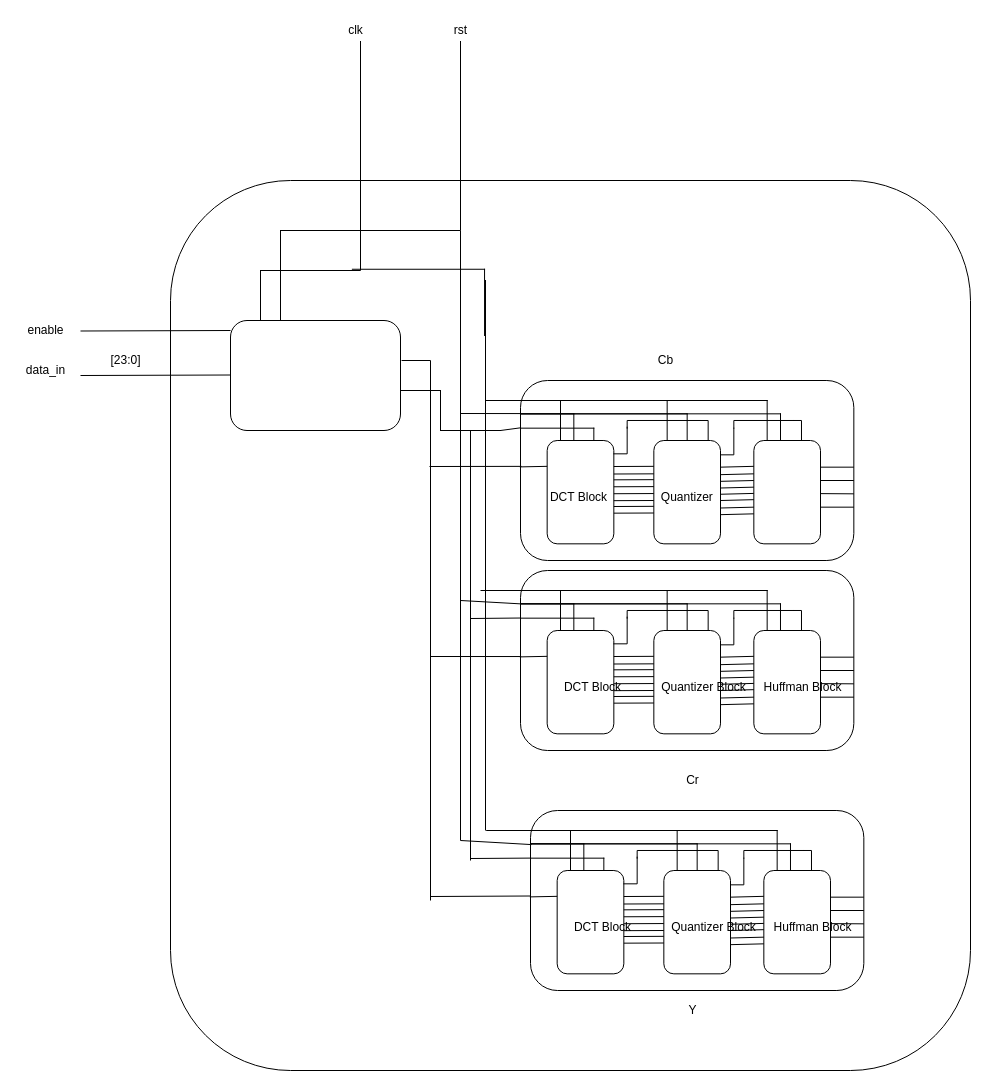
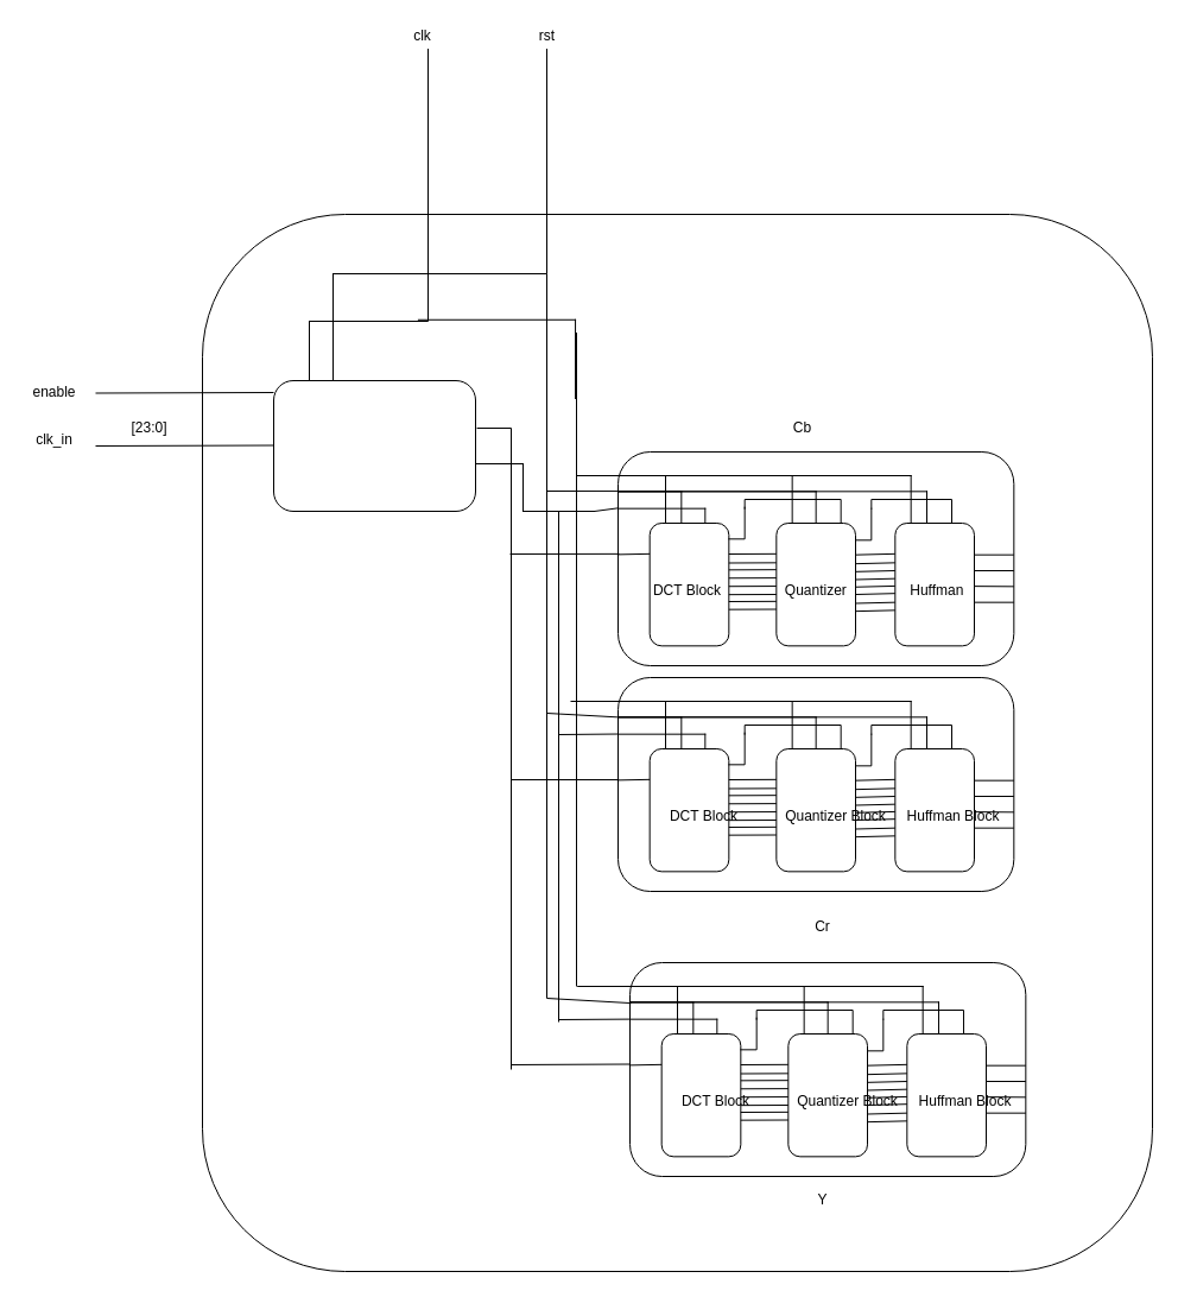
- <mxCell id="164" value="Cb" style="text;html=1;align=center;verticalAlign=middle;resizable=0;points=[];autosize=1;" vertex="1" parent="1"><mxGeometry x="650" y="350" width="30" height="20" as="geometry" /></mxCell>
+ <mxCell id="164" value="Cb" style="text;html=1;align=center;verticalAlign=middle;resizable=0;points=[];autosize=1;" vertex="1" parent="1"><mxGeometry x="660" y="350" width="30" height="20" as="geometry" /></mxCell>
- <mxCell id="8" value="data_in" style="text;html=1;align=center;verticalAlign=middle;resizable=0;points=[];autosize=1;" vertex="1" parent="1"><mxGeometry x="20" y="360" width="50" height="20" as="geometry" /></mxCell>
+ <mxCell id="8" value="clk_in" style="text;html=1;align=center;verticalAlign=middle;resizable=0;points=[];autosize=1;" vertex="1" parent="1"><mxGeometry x="20" y="360" width="50" height="20" as="geometry" /></mxCell>
+ <mxCell id="26" value="Huffman&amp;nbsp;" style="text;html=1;align=center;verticalAlign=middle;resizable=0;points=[];autosize=1;" vertex="1" parent="18"><mxGeometry x="239.994" y="106.667" width="60" height="20" as="geometry" /></mxCell>
